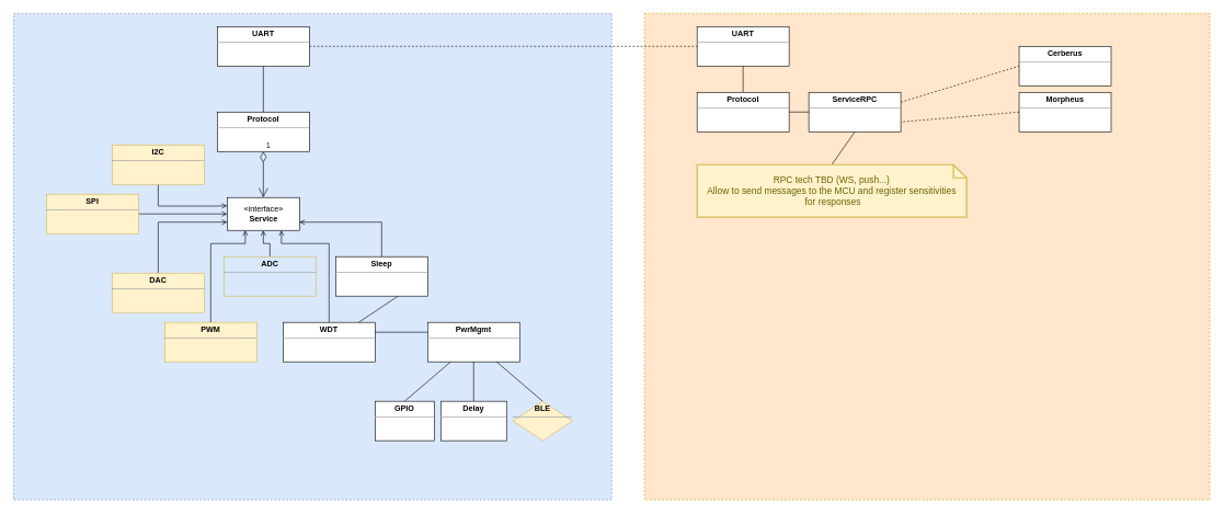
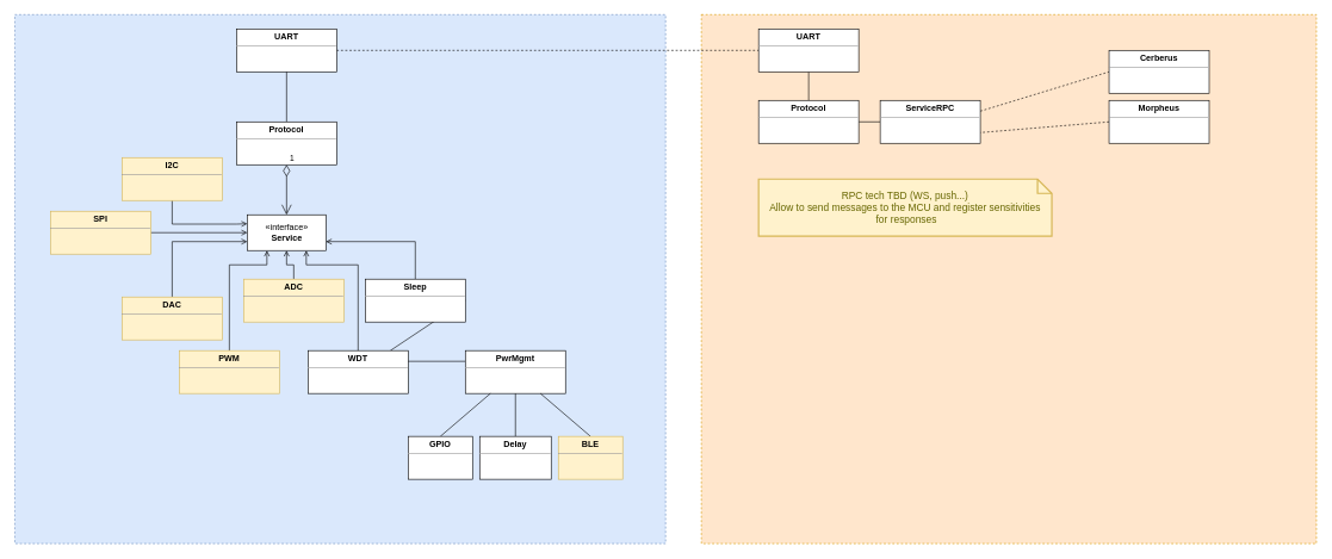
- <mxCell id="37" style="rounded=0;orthogonalLoop=1;jettySize=auto;html=1;exitX=0.5;exitY=1;exitDx=0;exitDy=0;entryX=0.5;entryY=0;entryDx=0;entryDy=0;entryPerimeter=0;endArrow=none;endFill=0;" parent="1" source="39" target="40" edge="1"><mxGeometry relative="1" as="geometry" /></mxCell>
- <mxCell id="13" value="&lt;p style=&quot;margin:0px;margin-top:4px;text-align:center;&quot;&gt;&lt;b&gt;ADC&lt;/b&gt;&lt;br&gt;&lt;/p&gt;&lt;hr size=&quot;1&quot;&gt;&lt;div style=&quot;height:2px;&quot;&gt;&lt;/div&gt;" style="verticalAlign=top;align=left;overflow=fill;fontSize=12;fontFamily=Helvetica;html=1;fillColor=#dae8fc;strokeColor=#d6b656;" parent="1" vertex="1"><mxGeometry x="340" y="390" width="140" height="60" as="geometry" /></mxCell>
+ <mxCell id="13" value="&lt;p style=&quot;margin:0px;margin-top:4px;text-align:center;&quot;&gt;&lt;b&gt;ADC&lt;/b&gt;&lt;br&gt;&lt;/p&gt;&lt;hr size=&quot;1&quot;&gt;&lt;div style=&quot;height:2px;&quot;&gt;&lt;/div&gt;" style="verticalAlign=top;align=left;overflow=fill;fontSize=12;fontFamily=Helvetica;html=1;fillColor=#fff2cc;strokeColor=#d6b656;" parent="1" vertex="1"><mxGeometry x="340" y="390" width="140" height="60" as="geometry" /></mxCell>
- <mxCell id="32" value="&lt;p style=&quot;margin:0px;margin-top:4px;text-align:center;&quot;&gt;&lt;b&gt;BLE&lt;/b&gt;&lt;br&gt;&lt;/p&gt;&lt;hr size=&quot;1&quot;&gt;&lt;div style=&quot;height:2px;&quot;&gt;&lt;/div&gt;" style="rhombus;verticalAlign=top;align=left;overflow=fill;fontSize=12;fontFamily=Helvetica;html=1;fillColor=#fff2cc;strokeColor=#d6b656;" parent="1" vertex="1"><mxGeometry x="780" y="610" width="90" height="60" as="geometry" /></mxCell>
+ <mxCell id="32" value="&lt;p style=&quot;margin:0px;margin-top:4px;text-align:center;&quot;&gt;&lt;b&gt;BLE&lt;/b&gt;&lt;br&gt;&lt;/p&gt;&lt;hr size=&quot;1&quot;&gt;&lt;div style=&quot;height:2px;&quot;&gt;&lt;/div&gt;" style="verticalAlign=top;align=left;overflow=fill;fontSize=12;fontFamily=Helvetica;html=1;fillColor=#fff2cc;strokeColor=#d6b656;" parent="1" vertex="1"><mxGeometry x="780" y="610" width="90" height="60" as="geometry" /></mxCell>
